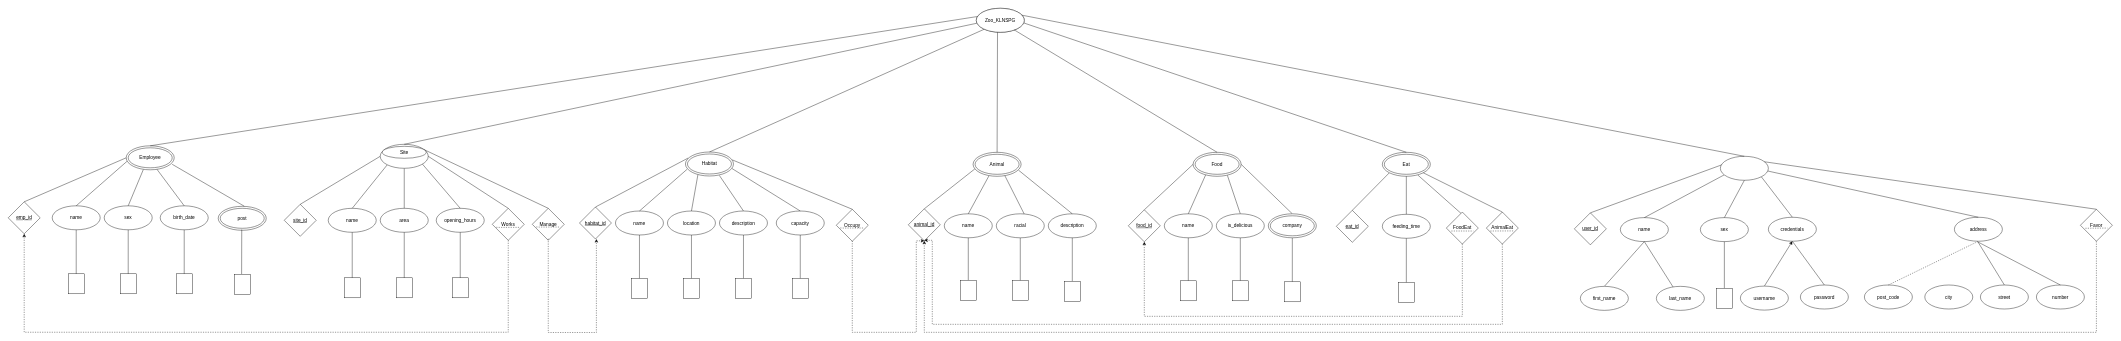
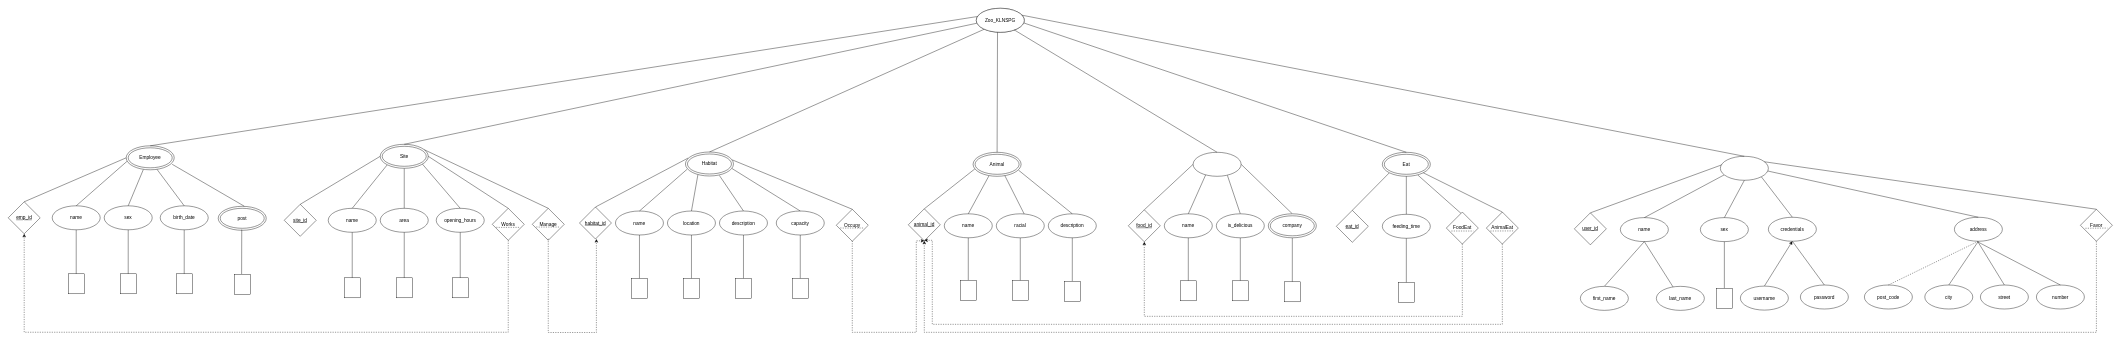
- <mxCell id="84" value="Site" style="ellipse;whiteSpace=wrap;html=1;" parent="82" vertex="1"><mxGeometry x="5" y="5" width="110" height="30" as="geometry" /></mxCell>
+ <mxCell id="84" value="Site" style="ellipse;whiteSpace=wrap;html=1;" parent="82" vertex="1"><mxGeometry x="5" y="5" width="110" height="50" as="geometry" /></mxCell>
- <mxCell id="35" value="Food" style="ellipse;whiteSpace=wrap;html=1;container=0;" parent="24" vertex="1"><mxGeometry x="217" y="20" width="110" height="50" as="geometry" /></mxCell>
+ <mxCell id="153" value="" style="endArrow=none;html=1;rounded=0;exitX=0.5;exitY=0;exitDx=0;exitDy=0;entryX=0.5;entryY=1;entryDx=0;entryDy=0;" parent="1" source="151" target="149" edge="1"><mxGeometry width="50" height="50" relative="1" as="geometry"><mxPoint x="4732" y="716.99" as="sourcePoint" /><mxPoint x="4749" y="614.99" as="targetPoint" /></mxGeometry></mxCell>
